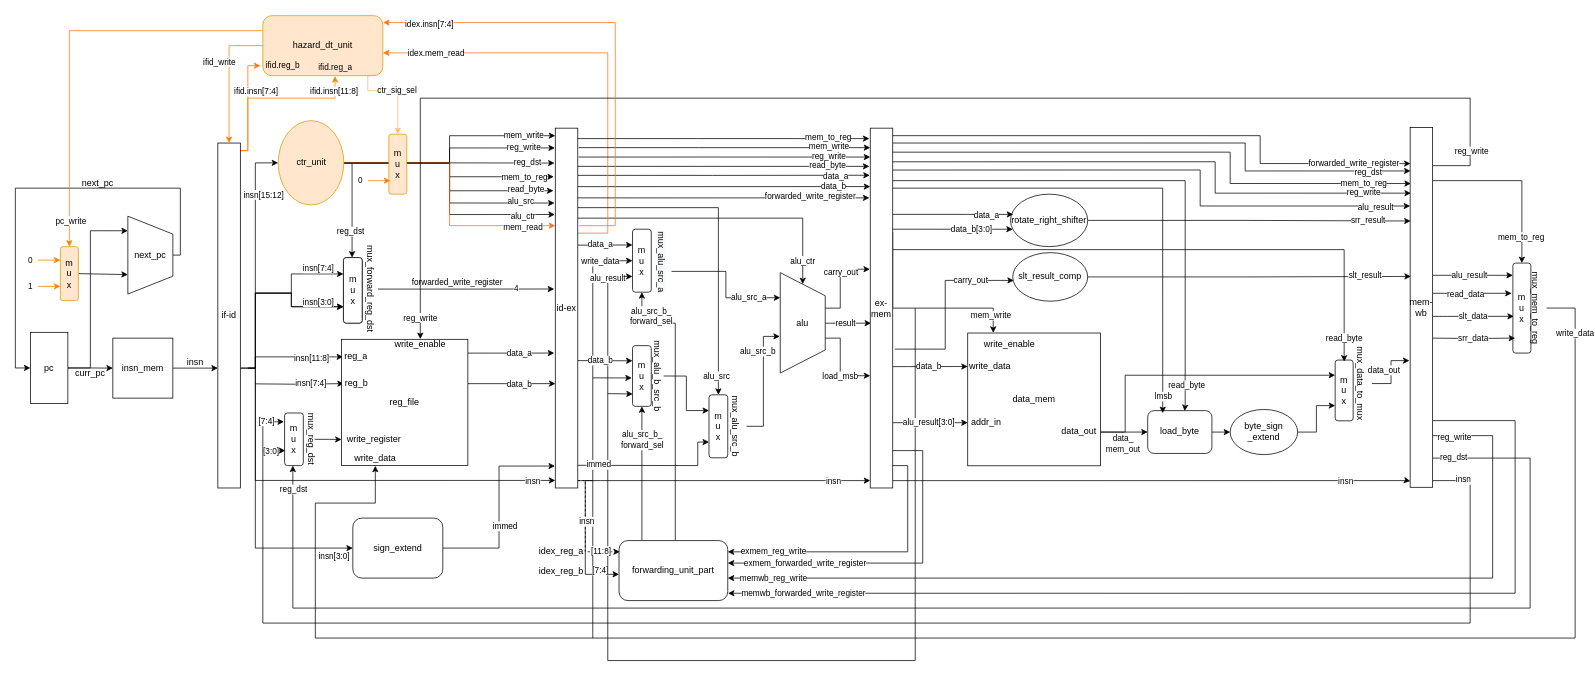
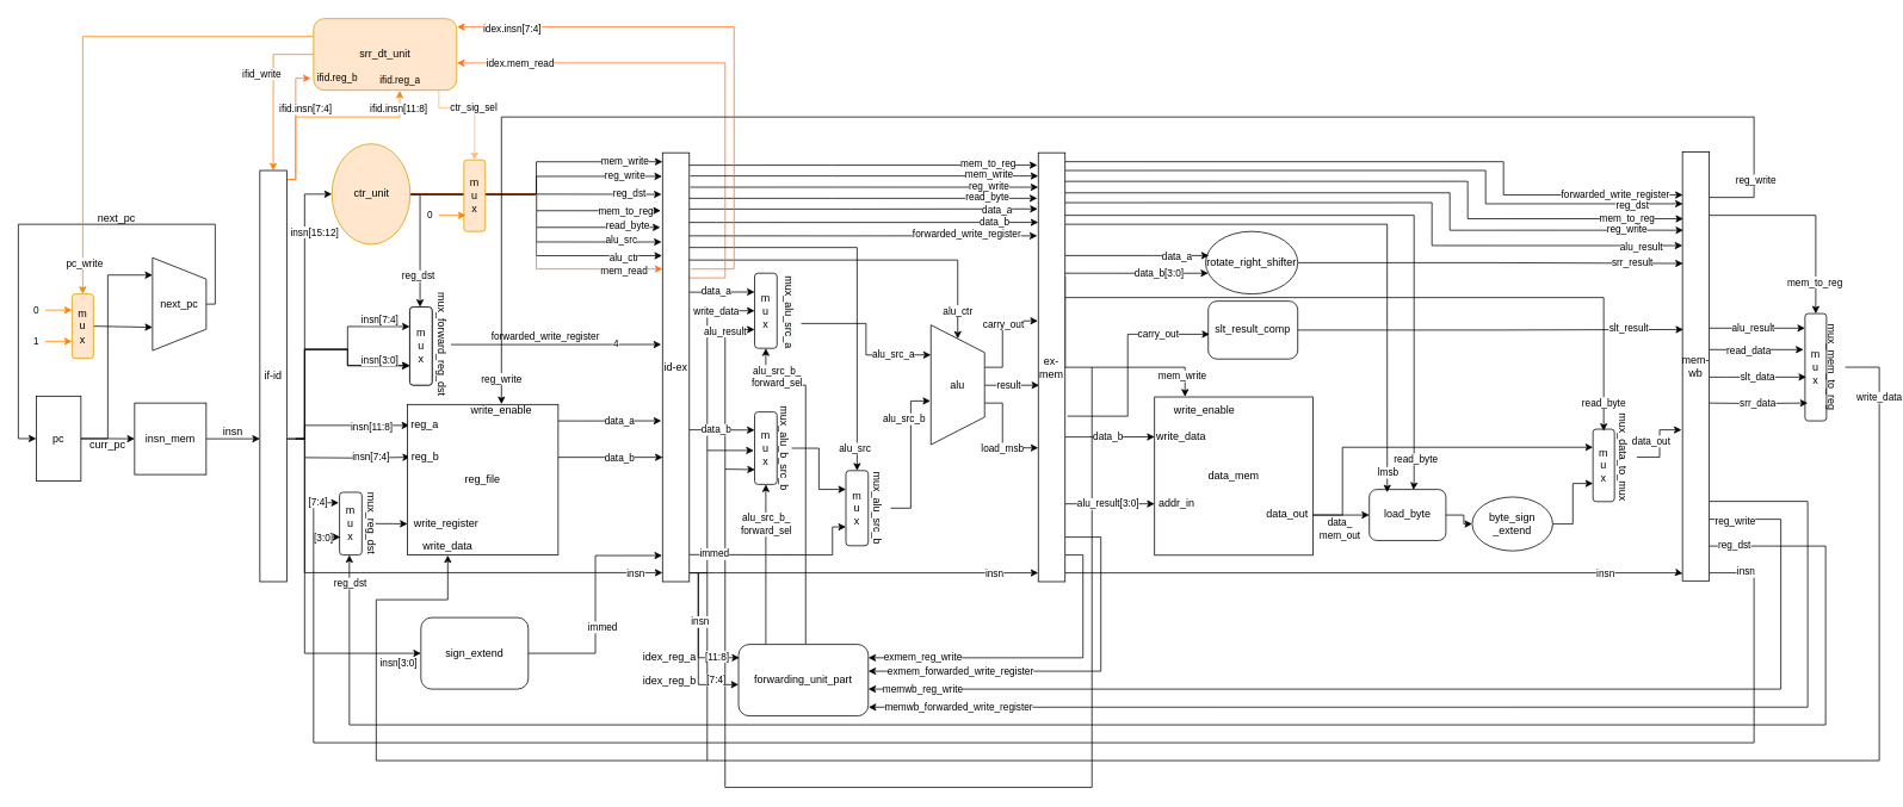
- <mxCell id="225" value="hazard_dt_unit" style="rounded=1;whiteSpace=wrap;html=1;fillColor=#ffe6cc;strokeColor=#d79b00;" parent="1" vertex="1"><mxGeometry x="350" y="20" width="160" height="80" as="geometry" /></mxCell>
+ <mxCell id="225" value="srr_dt_unit" style="rounded=1;whiteSpace=wrap;html=1;fillColor=#ffe6cc;strokeColor=#d79b00;" parent="1" vertex="1"><mxGeometry x="350" y="20" width="160" height="80" as="geometry" /></mxCell>
- <mxCell id="110" value="slt_result_comp" style="ellipse;whiteSpace=wrap;html=1;" parent="1" vertex="1"><mxGeometry x="1350" y="336" width="100" height="64.75" as="geometry" /></mxCell>
+ <mxCell id="110" value="slt_result_comp" style="whiteSpace=wrap;html=1;rounded=1;" parent="1" vertex="1"><mxGeometry x="1350" y="336" width="100" height="64.75" as="geometry" /></mxCell>
- <mxCell id="120" value="byte_sign&lt;br&gt;_extend" style="ellipse;whiteSpace=wrap;html=1;" parent="1" vertex="1"><mxGeometry x="1640" y="545.13" width="90" height="60.25" as="geometry" /></mxCell>
+ <mxCell id="120" value="byte_sign&lt;br&gt;_extend" style="ellipse;whiteSpace=wrap;html=1;" parent="1" vertex="1"><mxGeometry x="1645" y="555.13" width="90" height="60.25" as="geometry" /></mxCell>
- <mxCell id="73" style="edgeStyle=orthogonalEdgeStyle;rounded=0;orthogonalLoop=1;jettySize=auto;html=1;entryX=0.007;entryY=0.186;entryDx=0;entryDy=0;entryPerimeter=0;dashed=1;" parent="1" source="81" target="125" edge="1"><mxGeometry relative="1" as="geometry"><Array as="points"><mxPoint x="780" y="640" /><mxPoint x="780" y="735" /></Array></mxGeometry></mxCell>
+ <mxCell id="73" style="edgeStyle=orthogonalEdgeStyle;rounded=0;orthogonalLoop=1;jettySize=auto;html=1;entryX=0.007;entryY=0.186;entryDx=0;entryDy=0;entryPerimeter=0;" parent="1" source="81" target="125" edge="1"><mxGeometry relative="1" as="geometry"><Array as="points"><mxPoint x="780" y="640" /><mxPoint x="780" y="735" /></Array></mxGeometry></mxCell>
